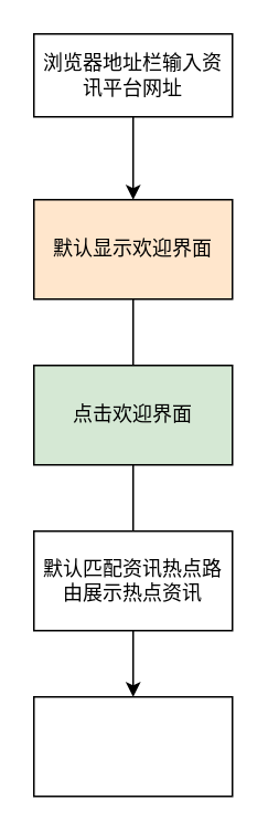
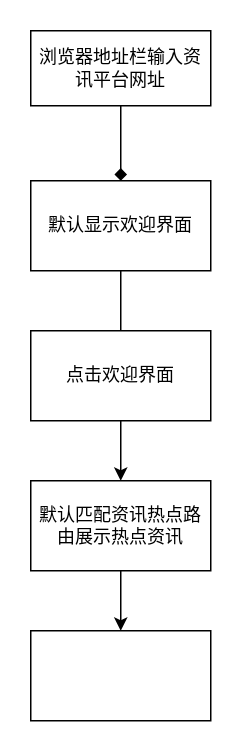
- <mxCell id="2" style="edgeStyle=orthogonalEdgeStyle;rounded=0;orthogonalLoop=1;jettySize=auto;html=1;entryX=0.5;entryY=0;entryDx=0;entryDy=0;" edge="1" parent="1" source="3" target="5"><mxGeometry relative="1" as="geometry" /></mxCell>
+ <mxCell id="2" style="edgeStyle=orthogonalEdgeStyle;rounded=0;orthogonalLoop=1;jettySize=auto;html=1;entryX=0.5;entryY=0;entryDx=0;entryDy=0;endArrow=diamond;" edge="1" parent="1" source="3" target="5"><mxGeometry relative="1" as="geometry" /></mxCell>
- <mxCell id="5" value="默认显示欢迎界面" style="rounded=0;whiteSpace=wrap;html=1;fillColor=#ffe6cc;" vertex="1" parent="1"><mxGeometry x="20" y="120" width="120" height="60" as="geometry" /></mxCell>
+ <mxCell id="5" value="默认显示欢迎界面" style="rounded=0;whiteSpace=wrap;html=1;" vertex="1" parent="1"><mxGeometry x="20" y="120" width="120" height="60" as="geometry" /></mxCell>
- <mxCell id="7" value="点击欢迎界面" style="rounded=0;whiteSpace=wrap;html=1;fillColor=#d5e8d4;" vertex="1" parent="1"><mxGeometry x="20" y="220" width="120" height="60" as="geometry" /></mxCell>
+ <mxCell id="7" value="点击欢迎界面" style="rounded=0;whiteSpace=wrap;html=1;" vertex="1" parent="1"><mxGeometry x="20" y="220" width="120" height="60" as="geometry" /></mxCell>
- <mxCell id="6" style="edgeStyle=orthogonalEdgeStyle;rounded=0;orthogonalLoop=1;jettySize=auto;html=1;entryX=0.5;entryY=0;entryDx=0;entryDy=0;endArrow=none;" edge="1" parent="1" source="7" target="9"><mxGeometry relative="1" as="geometry" /></mxCell>
+ <mxCell id="6" style="edgeStyle=orthogonalEdgeStyle;rounded=0;orthogonalLoop=1;jettySize=auto;html=1;entryX=0.5;entryY=0;entryDx=0;entryDy=0;" edge="1" parent="1" source="7" target="9"><mxGeometry relative="1" as="geometry" /></mxCell>
